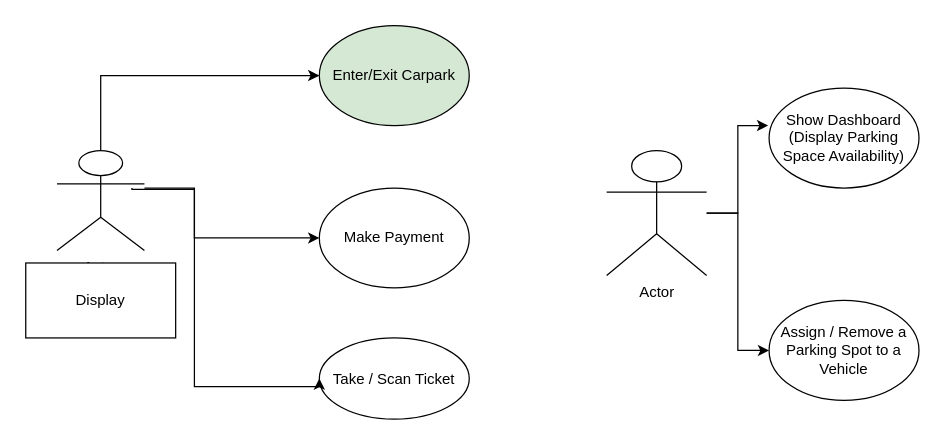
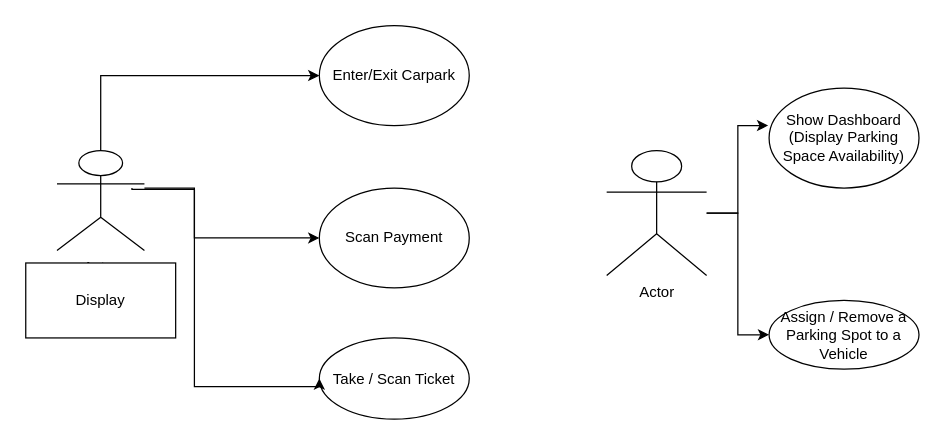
- <mxCell id="5" value="Enter/Exit Carpark" style="ellipse;whiteSpace=wrap;html=1;fillColor=#d5e8d4;" vertex="1" parent="1"><mxGeometry x="255" y="20" width="120" height="80" as="geometry" /></mxCell>
+ <mxCell id="5" value="Enter/Exit Carpark" style="ellipse;whiteSpace=wrap;html=1;" vertex="1" parent="1"><mxGeometry x="255" y="20" width="120" height="80" as="geometry" /></mxCell>
- <mxCell id="6" value="Make Payment" style="ellipse;whiteSpace=wrap;html=1;" vertex="1" parent="1"><mxGeometry x="255" y="150" width="120" height="80" as="geometry" /></mxCell>
+ <mxCell id="6" value="Scan Payment" style="ellipse;whiteSpace=wrap;html=1;" vertex="1" parent="1"><mxGeometry x="255" y="150" width="120" height="80" as="geometry" /></mxCell>
- <mxCell id="13" value="Assign / Remove a Parking Spot to a Vehicle" style="ellipse;whiteSpace=wrap;html=1;" vertex="1" parent="1"><mxGeometry x="615" y="240" width="120" height="80" as="geometry" /></mxCell>
+ <mxCell id="13" value="Assign / Remove a Parking Spot to a Vehicle" style="ellipse;whiteSpace=wrap;html=1;" vertex="1" parent="1"><mxGeometry x="615" y="240" width="120" height="55" as="geometry" /></mxCell>
